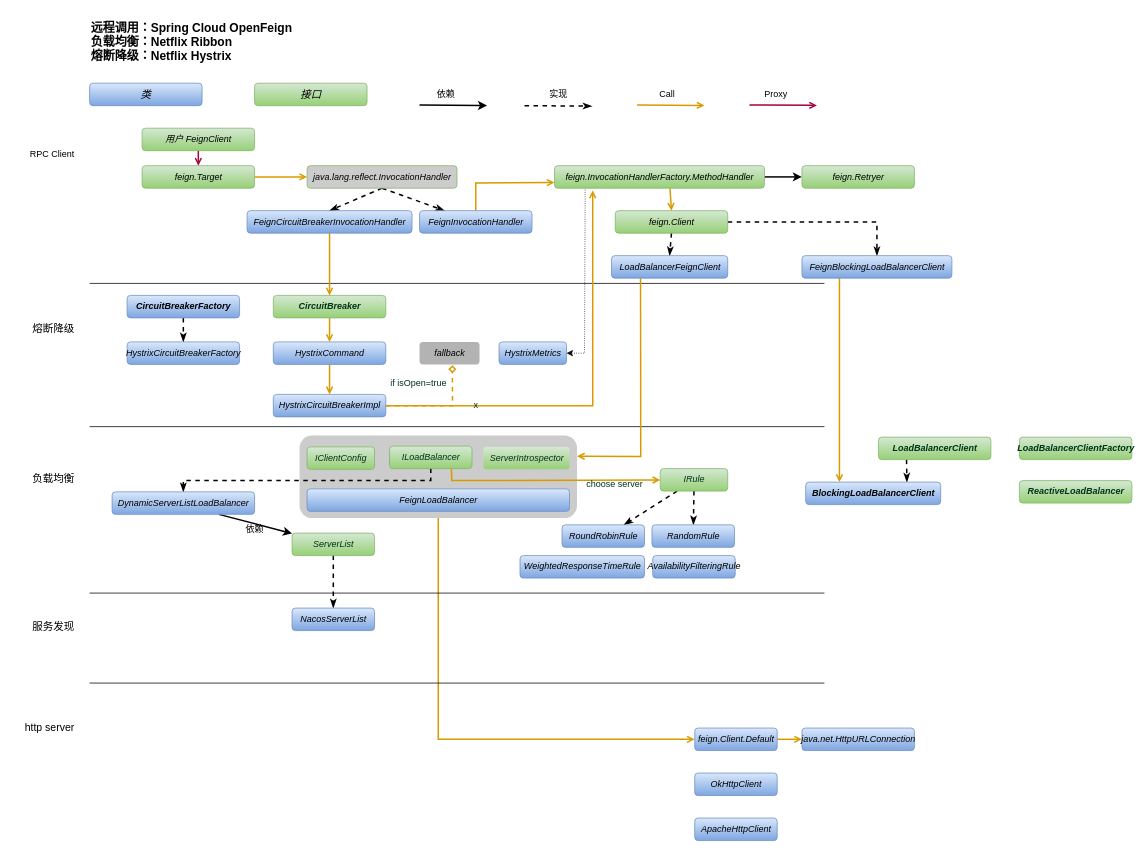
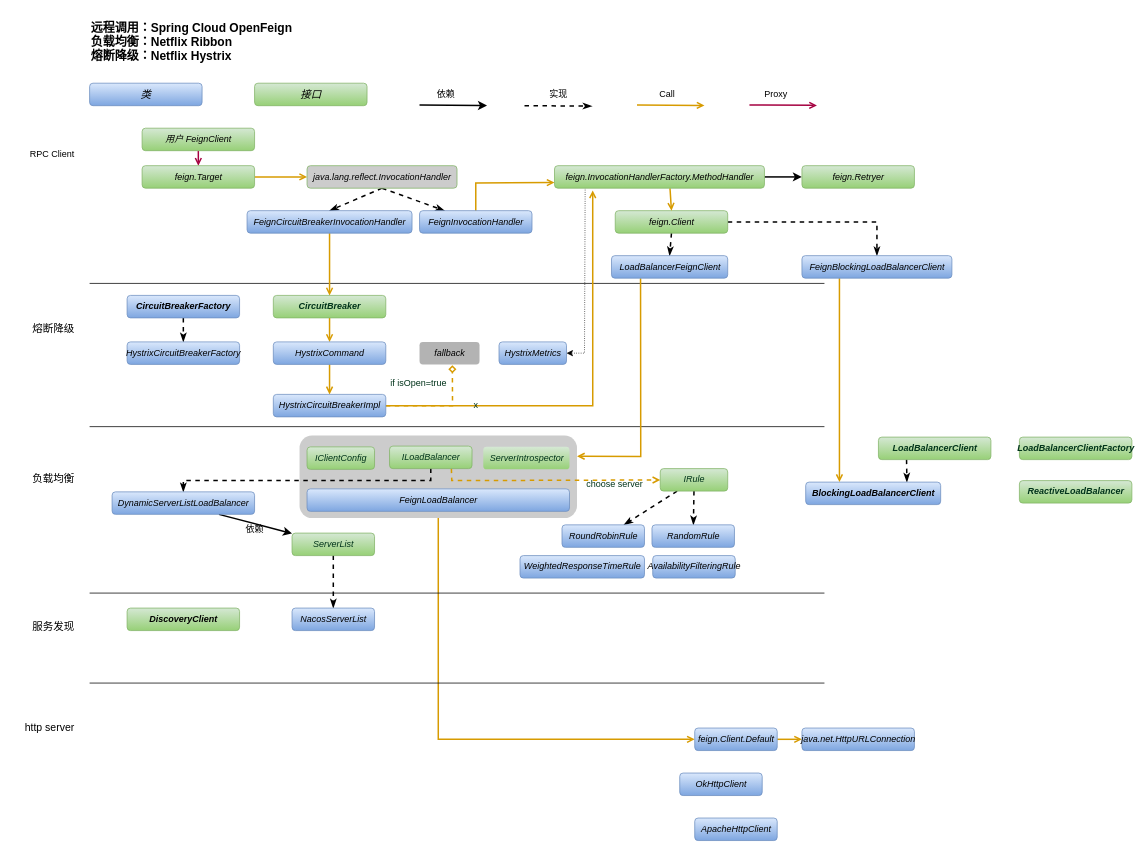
- <mxCell id="66" style="edgeStyle=none;rounded=0;orthogonalLoop=1;jettySize=auto;html=1;exitX=0.75;exitY=1;exitDx=0;exitDy=0;fontColor=default;endArrow=open;strokeColor=#d79b00;startArrow=none;strokeWidth=2;endFill=0;fillColor=#ffe6cc;" parent="1" source="67" target="74" edge="1"><mxGeometry relative="1" as="geometry"><mxPoint x="879" y="640" as="targetPoint" /><Array as="points"><mxPoint x="602" y="640" /></Array></mxGeometry></mxCell>
+ <mxCell id="66" style="edgeStyle=none;rounded=0;orthogonalLoop=1;jettySize=auto;html=1;exitX=0.75;exitY=1;exitDx=0;exitDy=0;fontColor=default;endArrow=open;strokeColor=#d79b00;startArrow=none;strokeWidth=2;endFill=0;fillColor=#ffe6cc;dashed=1;" parent="1" source="67" target="74" edge="1"><mxGeometry relative="1" as="geometry"><mxPoint x="879" y="640" as="targetPoint" /><Array as="points"><mxPoint x="602" y="640" /></Array></mxGeometry></mxCell>
+ <mxCell id="16" value="&lt;i class=&quot;custom-cursor-default-hover&quot;&gt;&lt;b&gt;DiscoveryClient&lt;/b&gt;&lt;/i&gt;" style="rounded=1;html=1;fillColor=#d5e8d4;strokeColor=#82b366;fillStyle=solid;gradientColor=#97d077;fontColor=#000000;" parent="1" vertex="1"><mxGeometry x="169" y="810" width="150" height="30" as="geometry" /></mxCell>
- <mxCell id="90" value="&lt;i class=&quot;custom-cursor-default-hover&quot;&gt;OkHttpClient&lt;/i&gt;" style="rounded=1;html=1;fillColor=#dae8fc;strokeColor=#6c8ebf;fillStyle=solid;gradientColor=#7ea6e0;" vertex="1" parent="1"><mxGeometry x="926" y="1030" width="110" height="30" as="geometry" /></mxCell>
+ <mxCell id="90" value="&lt;i class=&quot;custom-cursor-default-hover&quot;&gt;OkHttpClient&lt;/i&gt;" style="rounded=1;html=1;fillColor=#dae8fc;strokeColor=#6c8ebf;fillStyle=solid;gradientColor=#7ea6e0;" vertex="1" parent="1"><mxGeometry x="906" y="1030" width="110" height="30" as="geometry" /></mxCell>
